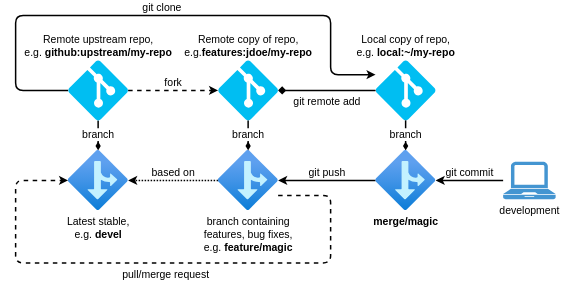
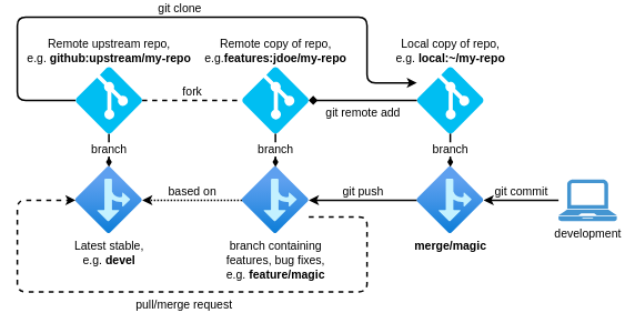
- <mxCell id="2" value="fork" style="edgeStyle=orthogonalEdgeStyle;rounded=1;orthogonalLoop=1;jettySize=auto;html=1;strokeWidth=2;verticalAlign=bottom;fontSize=14;dashed=1;" edge="1" parent="1" source="5" target="6"><mxGeometry relative="1" as="geometry" /></mxCell>
+ <mxCell id="2" value="fork" style="edgeStyle=orthogonalEdgeStyle;rounded=1;orthogonalLoop=1;jettySize=auto;html=1;strokeWidth=2;verticalAlign=bottom;fontSize=14;dashed=1;endArrow=none;" edge="1" parent="1" source="5" target="6"><mxGeometry relative="1" as="geometry" /></mxCell>
